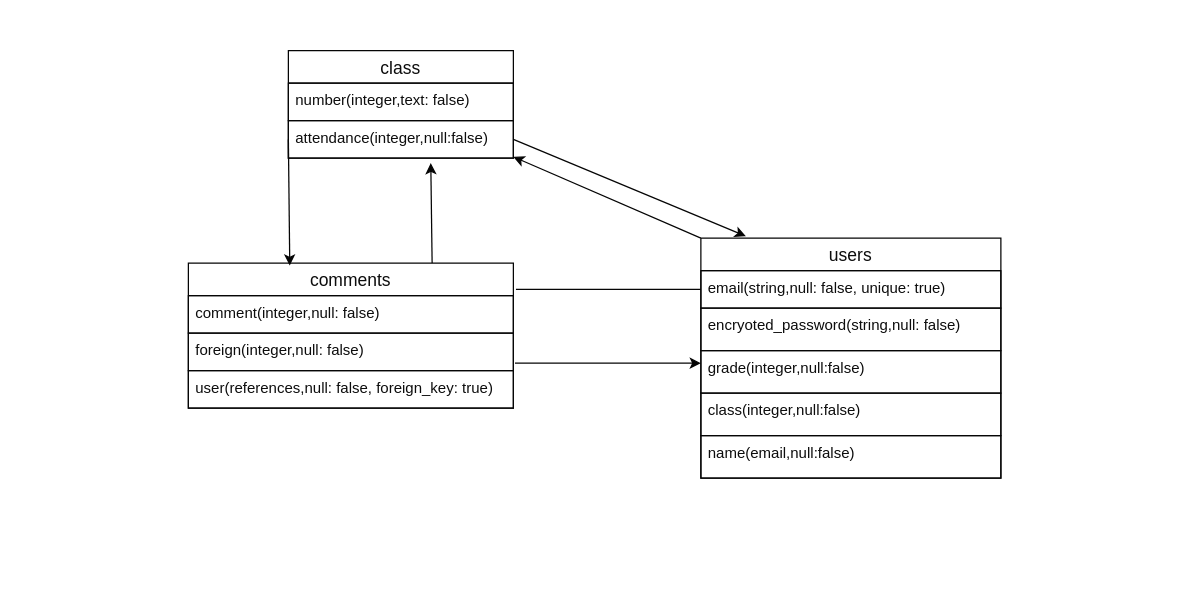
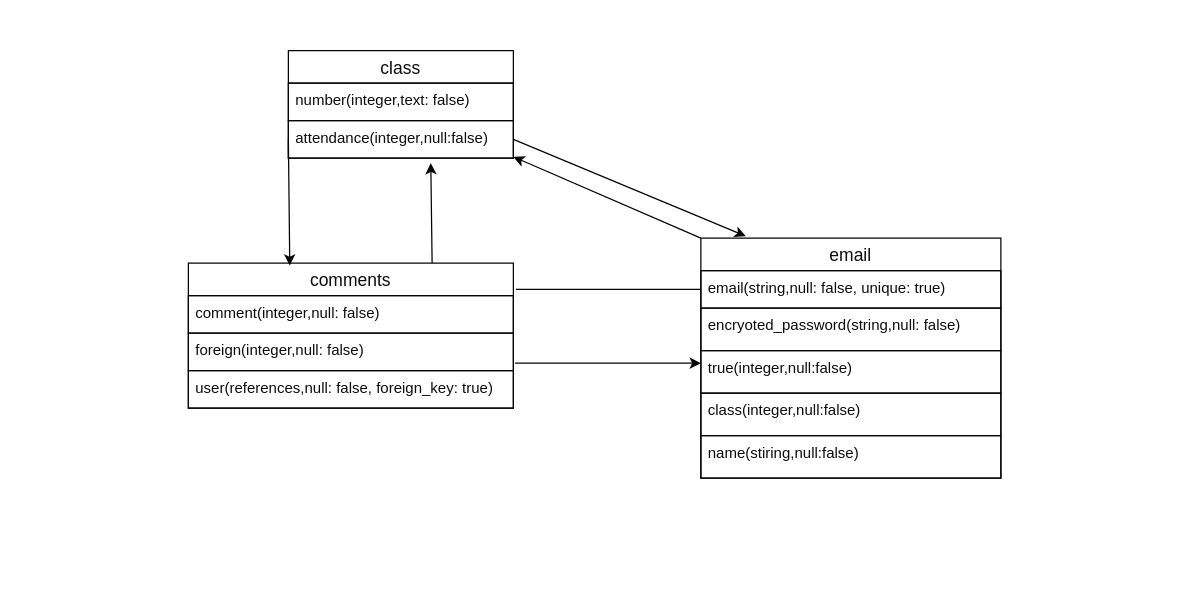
- <mxCell id="11" value="users" style="swimlane;fontStyle=0;childLayout=stackLayout;horizontal=1;startSize=26;horizontalStack=0;resizeParent=1;resizeParentMax=0;resizeLast=0;collapsible=1;marginBottom=0;align=center;fontSize=14;fontColor=#0d0d0d;labelBorderColor=none;strokeColor=#050505;" parent="1" vertex="1"><mxGeometry x="560" y="190" width="240" height="192" as="geometry" /></mxCell>
+ <mxCell id="11" value="email" style="swimlane;fontStyle=0;childLayout=stackLayout;horizontal=1;startSize=26;horizontalStack=0;resizeParent=1;resizeParentMax=0;resizeLast=0;collapsible=1;marginBottom=0;align=center;fontSize=14;fontColor=#0d0d0d;labelBorderColor=none;strokeColor=#050505;" parent="1" vertex="1"><mxGeometry x="560" y="190" width="240" height="192" as="geometry" /></mxCell>
- <mxCell id="14" value="grade(integer,null:false)" style="text;strokeColor=#050505;fillColor=none;spacingLeft=4;spacingRight=4;overflow=hidden;rotatable=0;points=[[0,0.5],[1,0.5]];portConstraint=eastwest;fontSize=12;fontColor=#0d0d0d;labelBorderColor=none;" parent="11" vertex="1"><mxGeometry y="90" width="240" height="34" as="geometry" /></mxCell>
+ <mxCell id="14" value="true(integer,null:false)" style="text;strokeColor=#050505;fillColor=none;spacingLeft=4;spacingRight=4;overflow=hidden;rotatable=0;points=[[0,0.5],[1,0.5]];portConstraint=eastwest;fontSize=12;fontColor=#0d0d0d;labelBorderColor=none;" parent="11" vertex="1"><mxGeometry y="90" width="240" height="34" as="geometry" /></mxCell>
- <mxCell id="16" value="name(email,null:false)" style="text;strokeColor=#050505;fillColor=none;spacingLeft=4;spacingRight=4;overflow=hidden;rotatable=0;points=[[0,0.5],[1,0.5]];portConstraint=eastwest;fontSize=12;fontColor=#0d0d0d;labelBorderColor=none;" parent="11" vertex="1"><mxGeometry y="158" width="240" height="34" as="geometry" /></mxCell>
+ <mxCell id="16" value="name(stiring,null:false)" style="text;strokeColor=#050505;fillColor=none;spacingLeft=4;spacingRight=4;overflow=hidden;rotatable=0;points=[[0,0.5],[1,0.5]];portConstraint=eastwest;fontSize=12;fontColor=#0d0d0d;labelBorderColor=none;" parent="11" vertex="1"><mxGeometry y="158" width="240" height="34" as="geometry" /></mxCell>
